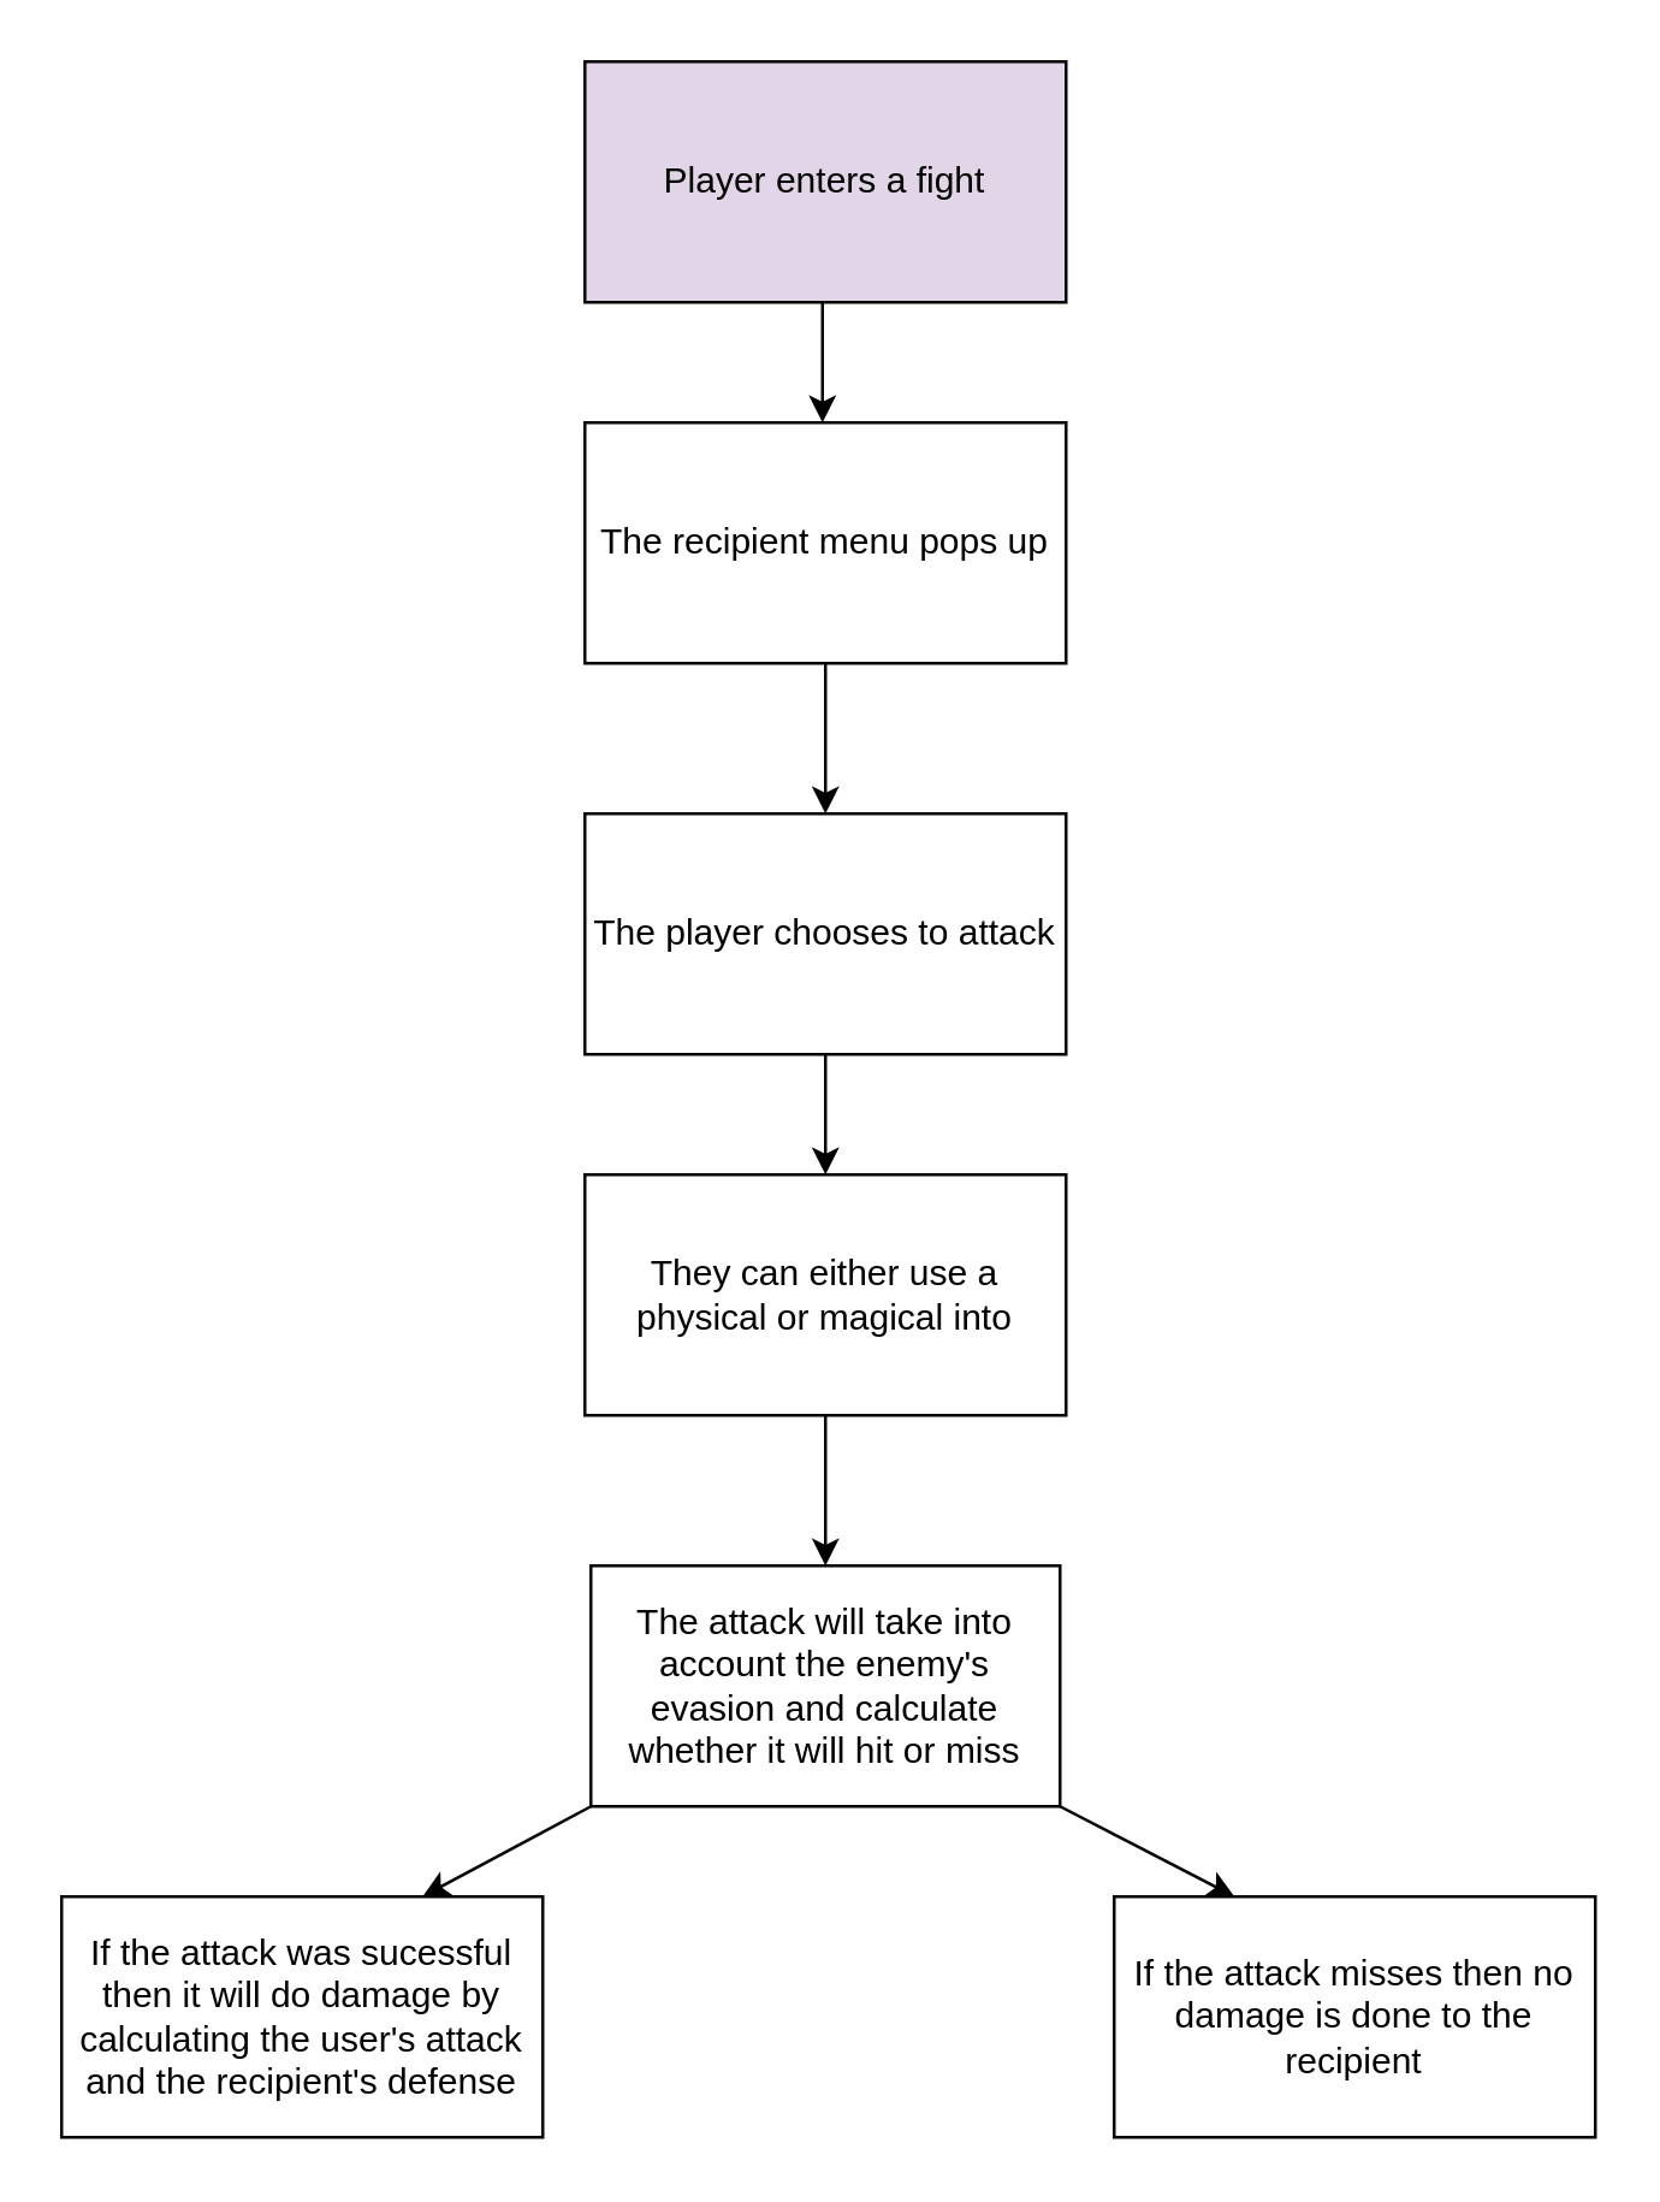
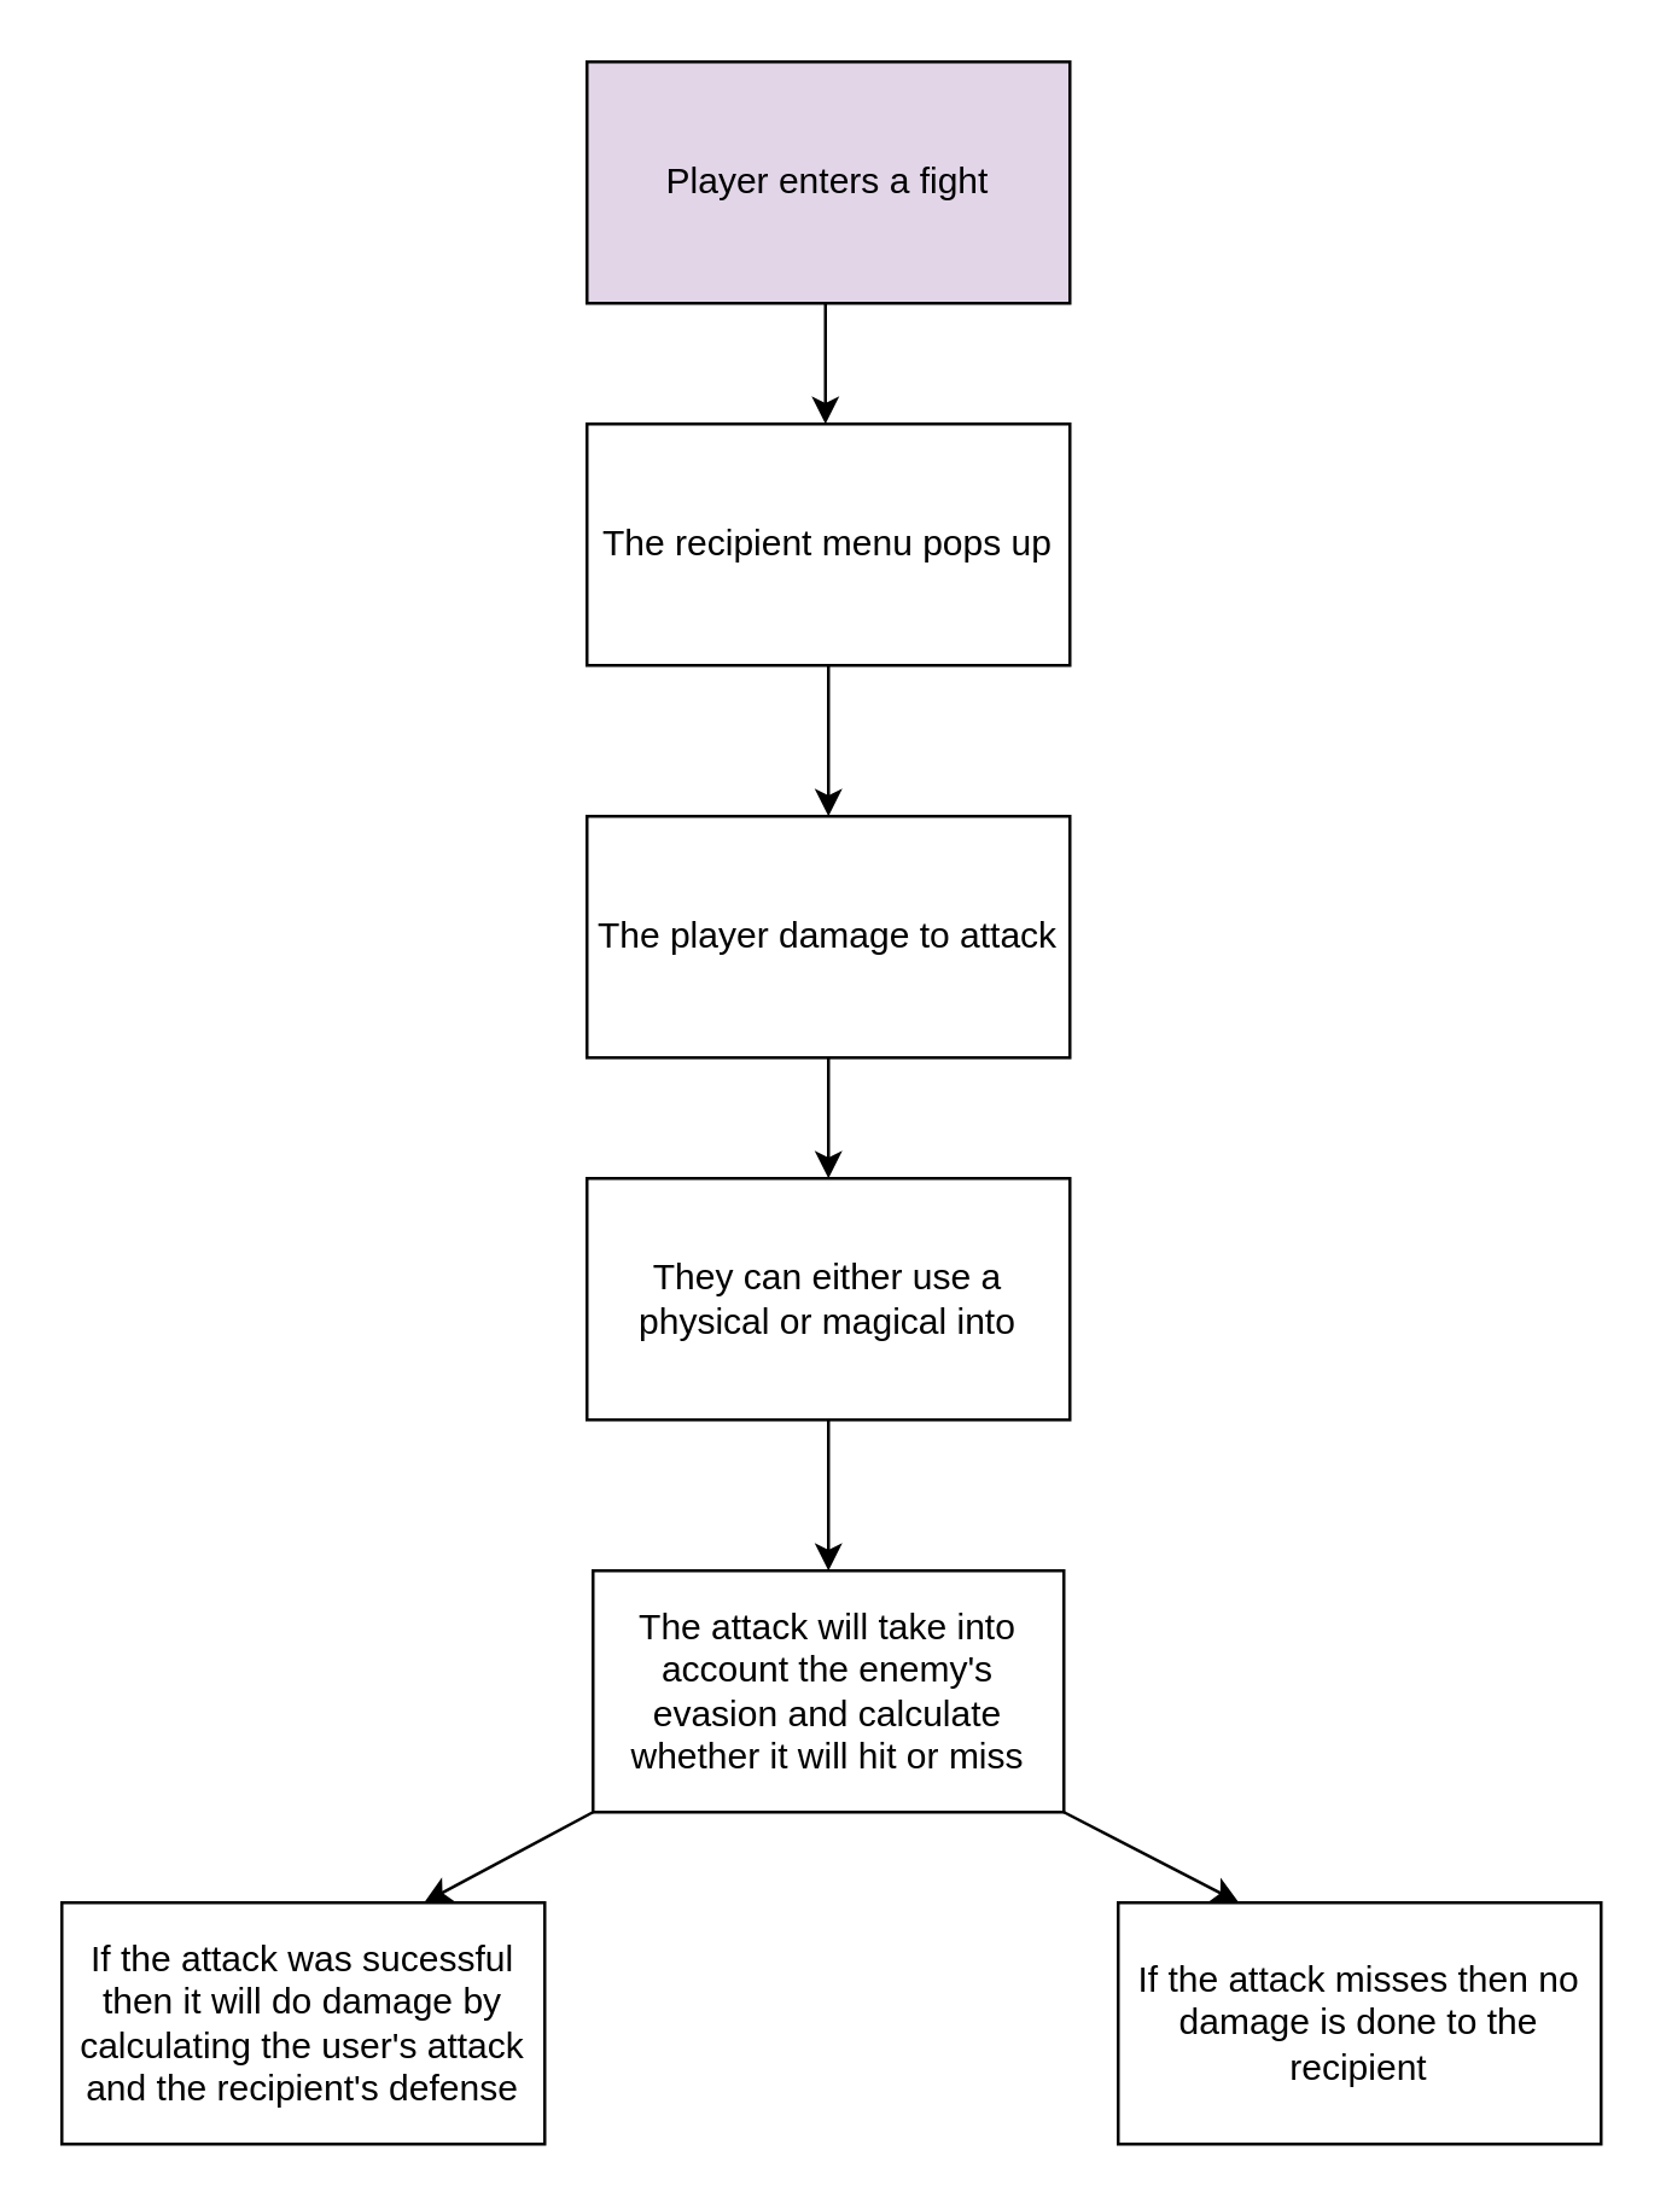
- <mxCell id="2" value="The player chooses to attack" style="rounded=0;whiteSpace=wrap;html=1;" parent="1" vertex="1"><mxGeometry x="194" y="270" width="160" height="80" as="geometry" /></mxCell>
+ <mxCell id="2" value="The player damage to attack" style="rounded=0;whiteSpace=wrap;html=1;" parent="1" vertex="1"><mxGeometry x="194" y="270" width="160" height="80" as="geometry" /></mxCell>
